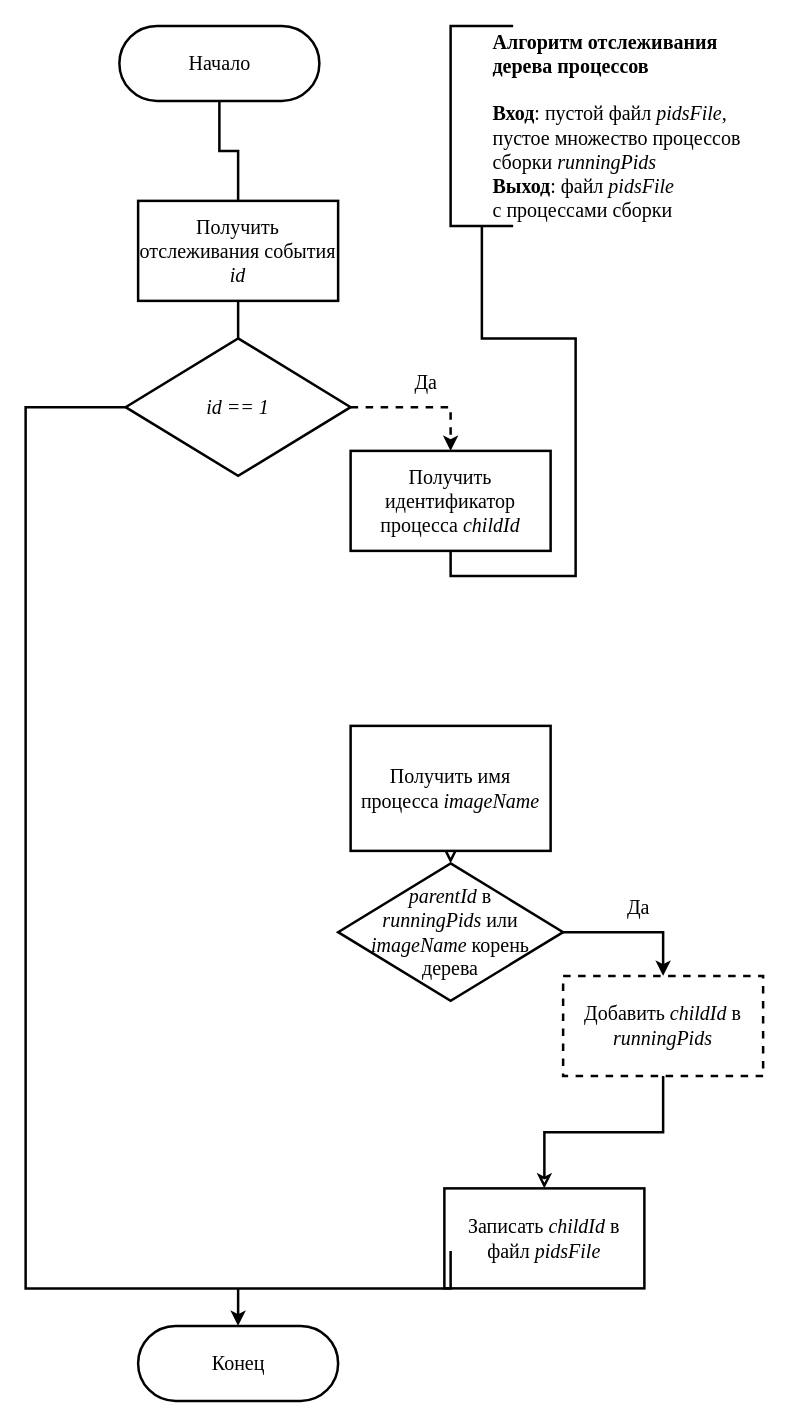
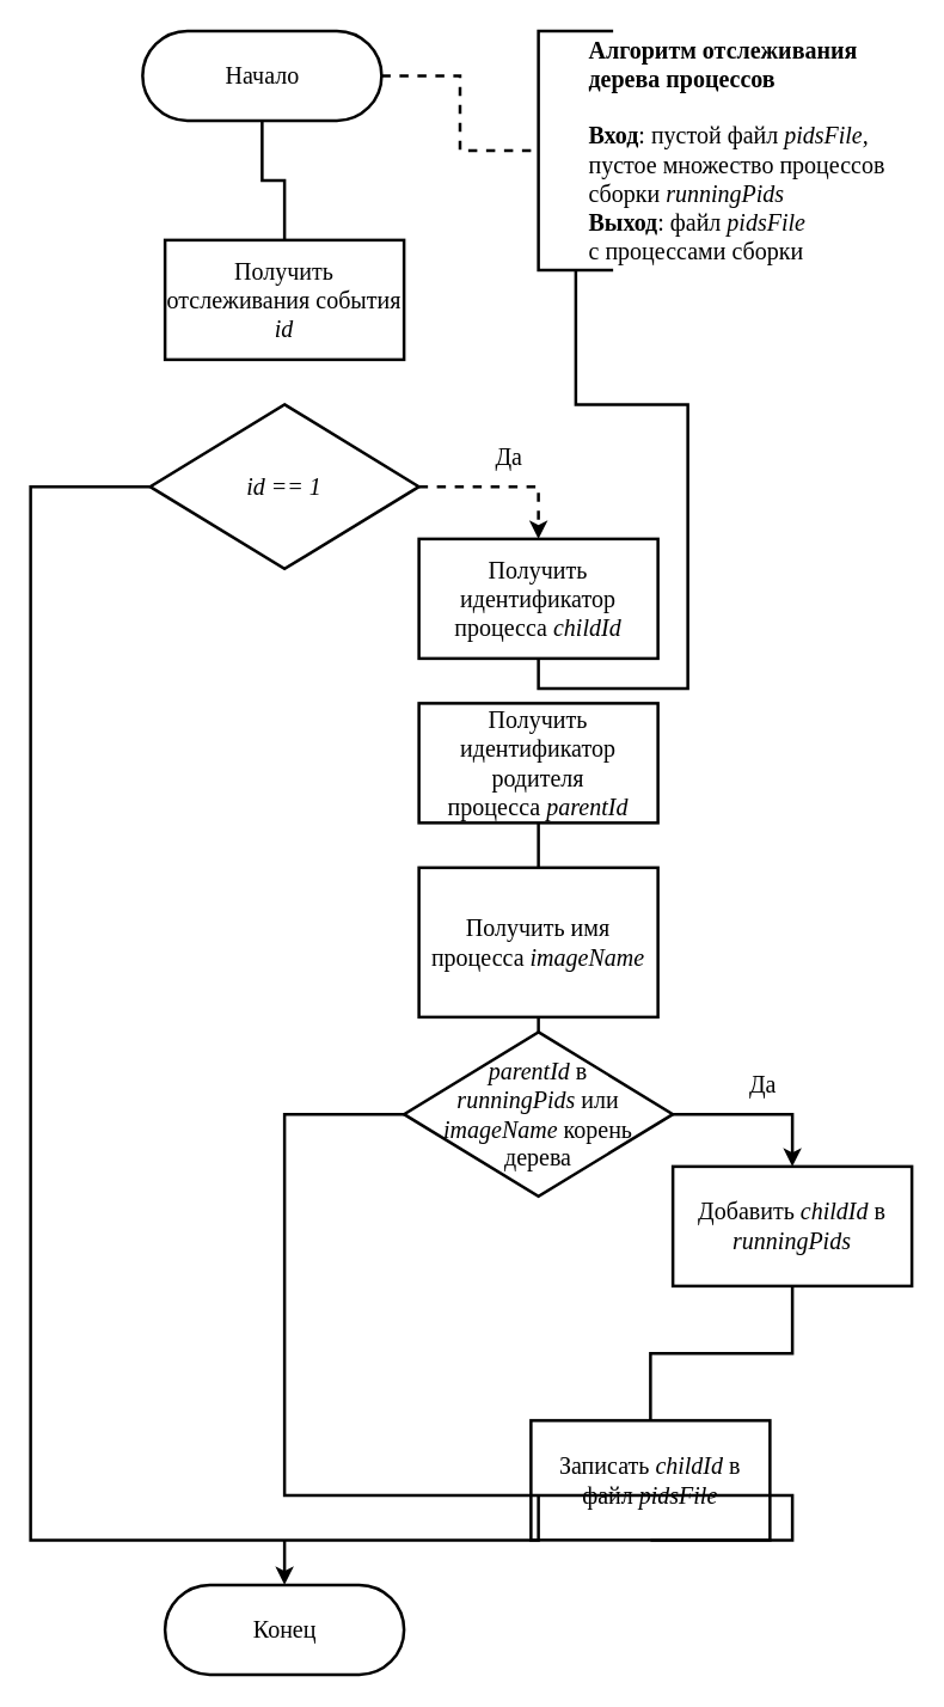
+ <mxCell id="8" style="edgeStyle=orthogonalEdgeStyle;rounded=0;orthogonalLoop=1;jettySize=auto;html=1;exitX=1;exitY=0.5;exitDx=0;exitDy=0;exitPerimeter=0;entryX=0;entryY=0.5;entryDx=0;entryDy=0;entryPerimeter=0;fontFamily=Times New Roman;fontSize=16;endArrow=none;endFill=0;strokeWidth=2;dashed=1;" edge="1" parent="1" source="9" target="2"><mxGeometry relative="1" as="geometry" /></mxCell>
- <mxCell id="5" style="edgeStyle=orthogonalEdgeStyle;rounded=0;orthogonalLoop=1;jettySize=auto;html=1;exitX=0.5;exitY=1;exitDx=0;exitDy=0;entryX=0.5;entryY=0;entryDx=0;entryDy=0;entryPerimeter=0;fontFamily=Times New Roman;fontSize=16;endArrow=none;endFill=0;strokeWidth=2;" edge="1" parent="1" source="6" target="24"><mxGeometry relative="1" as="geometry" /></mxCell>
+ <mxCell id="13" value="&lt;font style=&quot;font-size: 16px;&quot;&gt;Получить идентификатор родителя процесса&amp;nbsp;&lt;i&gt;parentId&lt;/i&gt;&lt;br style=&quot;font-size: 16px;&quot;&gt;&lt;/font&gt;" style="rounded=0;whiteSpace=wrap;html=1;strokeWidth=2;fontFamily=Times New Roman;fontSize=16;spacing=2;" vertex="1" parent="1"><mxGeometry x="280" y="470" width="160" height="80" as="geometry" /></mxCell>
+ <mxCell id="12" style="edgeStyle=orthogonalEdgeStyle;rounded=0;orthogonalLoop=1;jettySize=auto;html=1;exitX=0.5;exitY=1;exitDx=0;exitDy=0;entryX=0.5;entryY=0;entryDx=0;entryDy=0;fontFamily=Times New Roman;fontSize=16;endArrow=none;endFill=0;strokeWidth=2;" edge="1" parent="1" source="13" target="15"><mxGeometry relative="1" as="geometry" /></mxCell>
- <mxCell id="14" style="edgeStyle=orthogonalEdgeStyle;rounded=0;orthogonalLoop=1;jettySize=auto;html=1;exitX=0.5;exitY=1;exitDx=0;exitDy=0;entryX=0.5;entryY=0;entryDx=0;entryDy=0;entryPerimeter=0;fontFamily=Times New Roman;fontSize=16;endArrow=block;endFill=0;strokeWidth=2;" edge="1" parent="1" source="15" target="21"><mxGeometry relative="1" as="geometry" /></mxCell>
+ <mxCell id="14" style="edgeStyle=orthogonalEdgeStyle;rounded=0;orthogonalLoop=1;jettySize=auto;html=1;exitX=0.5;exitY=1;exitDx=0;exitDy=0;entryX=0.5;entryY=0;entryDx=0;entryDy=0;entryPerimeter=0;fontFamily=Times New Roman;fontSize=16;endArrow=none;endFill=0;strokeWidth=2;" edge="1" parent="1" source="15" target="21"><mxGeometry relative="1" as="geometry" /></mxCell>
- <mxCell id="18" value="&lt;font style=&quot;font-size: 16px;&quot;&gt;Добавить &lt;i&gt;childId&lt;/i&gt; в &lt;i&gt;runningPids&lt;/i&gt;&lt;br style=&quot;font-size: 16px;&quot;&gt;&lt;/font&gt;" style="rounded=0;whiteSpace=wrap;html=1;strokeWidth=2;fontFamily=Times New Roman;fontSize=16;spacing=2;dashed=1;" vertex="1" parent="1"><mxGeometry x="450" y="780" width="160" height="80" as="geometry" /></mxCell>
+ <mxCell id="18" value="&lt;font style=&quot;font-size: 16px;&quot;&gt;Добавить &lt;i&gt;childId&lt;/i&gt; в &lt;i&gt;runningPids&lt;/i&gt;&lt;br style=&quot;font-size: 16px;&quot;&gt;&lt;/font&gt;" style="rounded=0;whiteSpace=wrap;html=1;strokeWidth=2;fontFamily=Times New Roman;fontSize=16;spacing=2;" vertex="1" parent="1"><mxGeometry x="450" y="780" width="160" height="80" as="geometry" /></mxCell>
- <mxCell id="17" style="edgeStyle=orthogonalEdgeStyle;rounded=0;orthogonalLoop=1;jettySize=auto;html=1;exitX=0.5;exitY=1;exitDx=0;exitDy=0;entryX=0.5;entryY=0;entryDx=0;entryDy=0;fontFamily=Times New Roman;fontSize=16;endArrow=classic;endFill=0;strokeWidth=2;" edge="1" parent="1" source="18" target="16"><mxGeometry relative="1" as="geometry" /></mxCell>
+ <mxCell id="17" style="edgeStyle=orthogonalEdgeStyle;rounded=0;orthogonalLoop=1;jettySize=auto;html=1;exitX=0.5;exitY=1;exitDx=0;exitDy=0;entryX=0.5;entryY=0;entryDx=0;entryDy=0;fontFamily=Times New Roman;fontSize=16;endArrow=none;endFill=0;strokeWidth=2;" edge="1" parent="1" source="18" target="16"><mxGeometry relative="1" as="geometry" /></mxCell>
+ <mxCell id="20" style="edgeStyle=orthogonalEdgeStyle;rounded=0;orthogonalLoop=1;jettySize=auto;html=1;exitX=0;exitY=0.5;exitDx=0;exitDy=0;exitPerimeter=0;entryX=0.5;entryY=1;entryDx=0;entryDy=0;fontFamily=Times New Roman;fontSize=16;endArrow=none;endFill=0;strokeWidth=2;" edge="1" parent="1" source="21" target="16"><mxGeometry relative="1" as="geometry"><Array as="points"><mxPoint x="190" y="745" /><mxPoint x="190" y="1000" /><mxPoint x="530" y="1000" /></Array></mxGeometry></mxCell>
